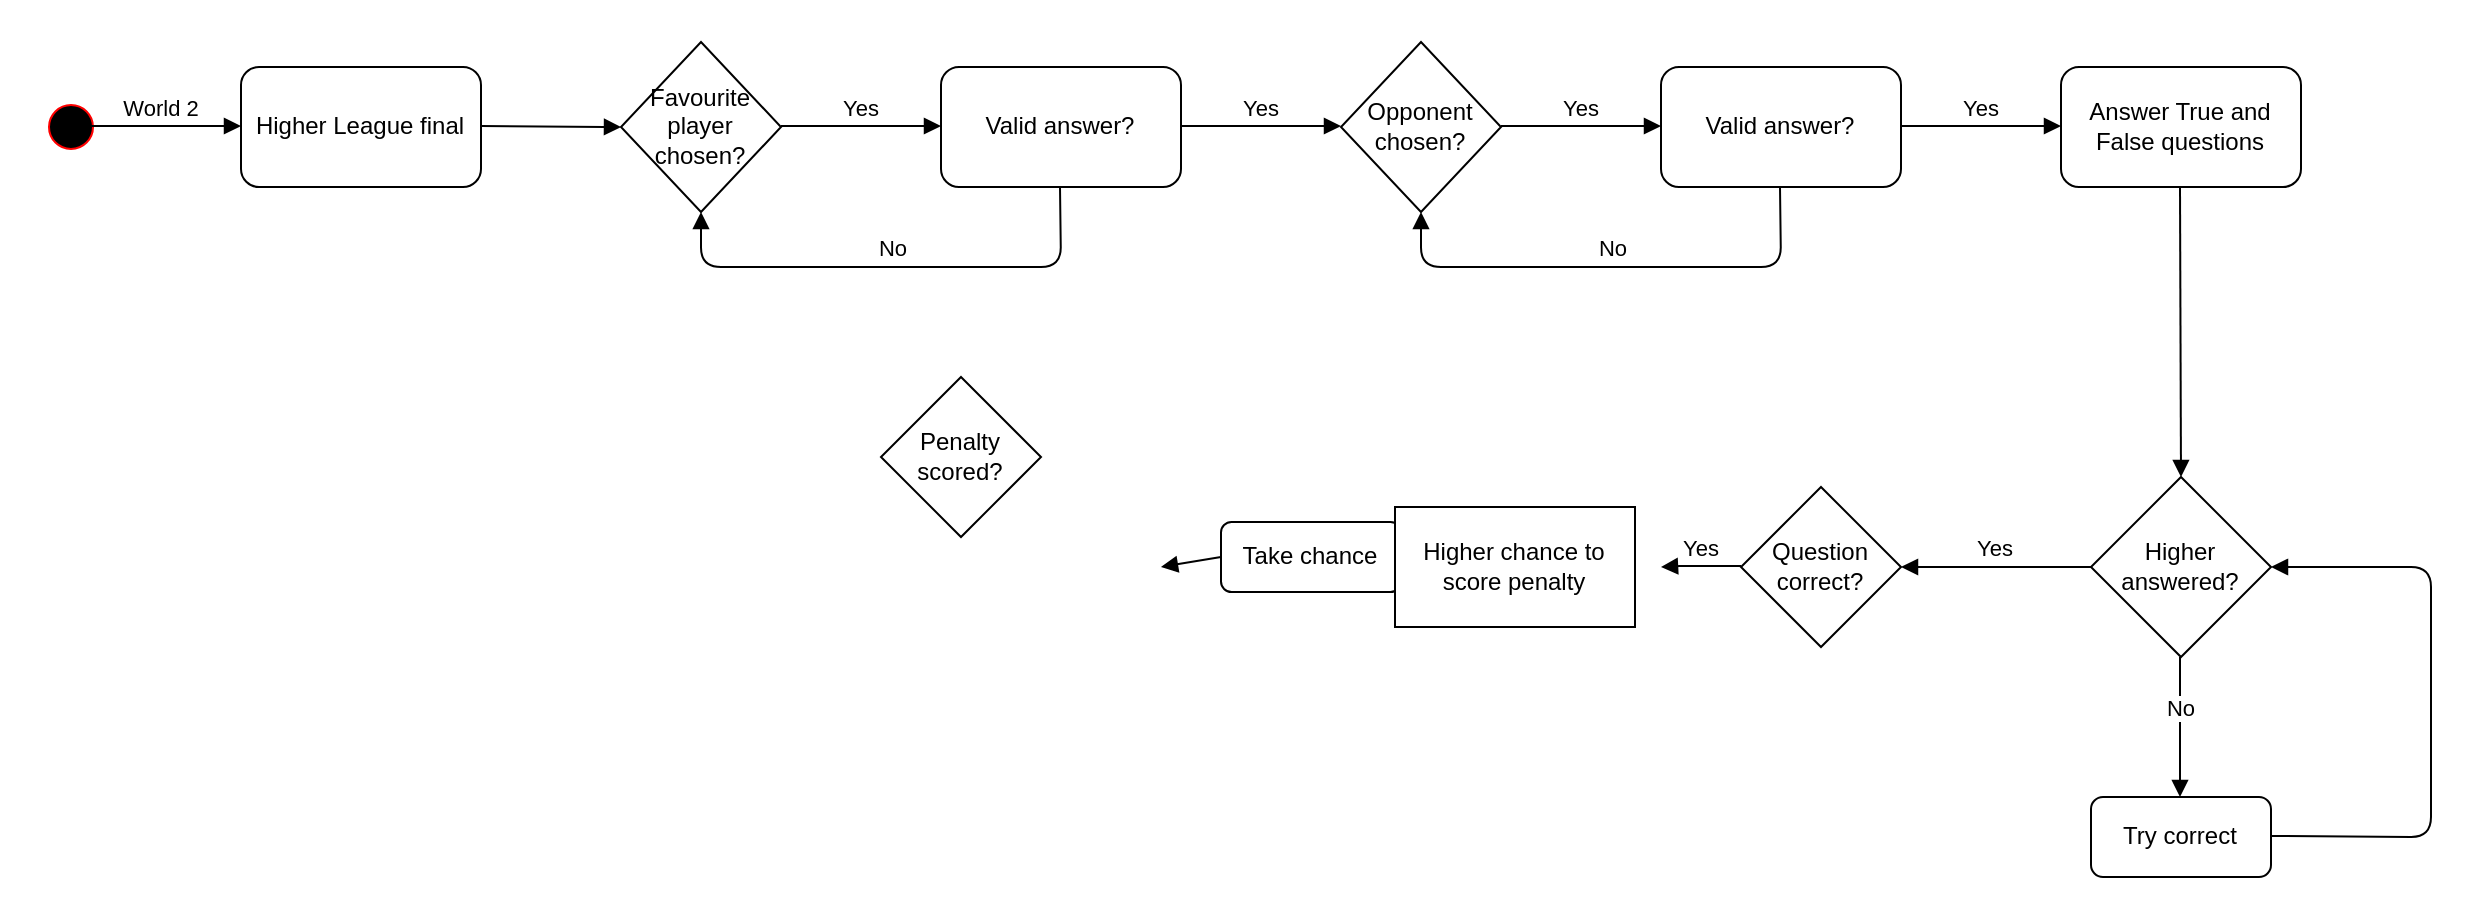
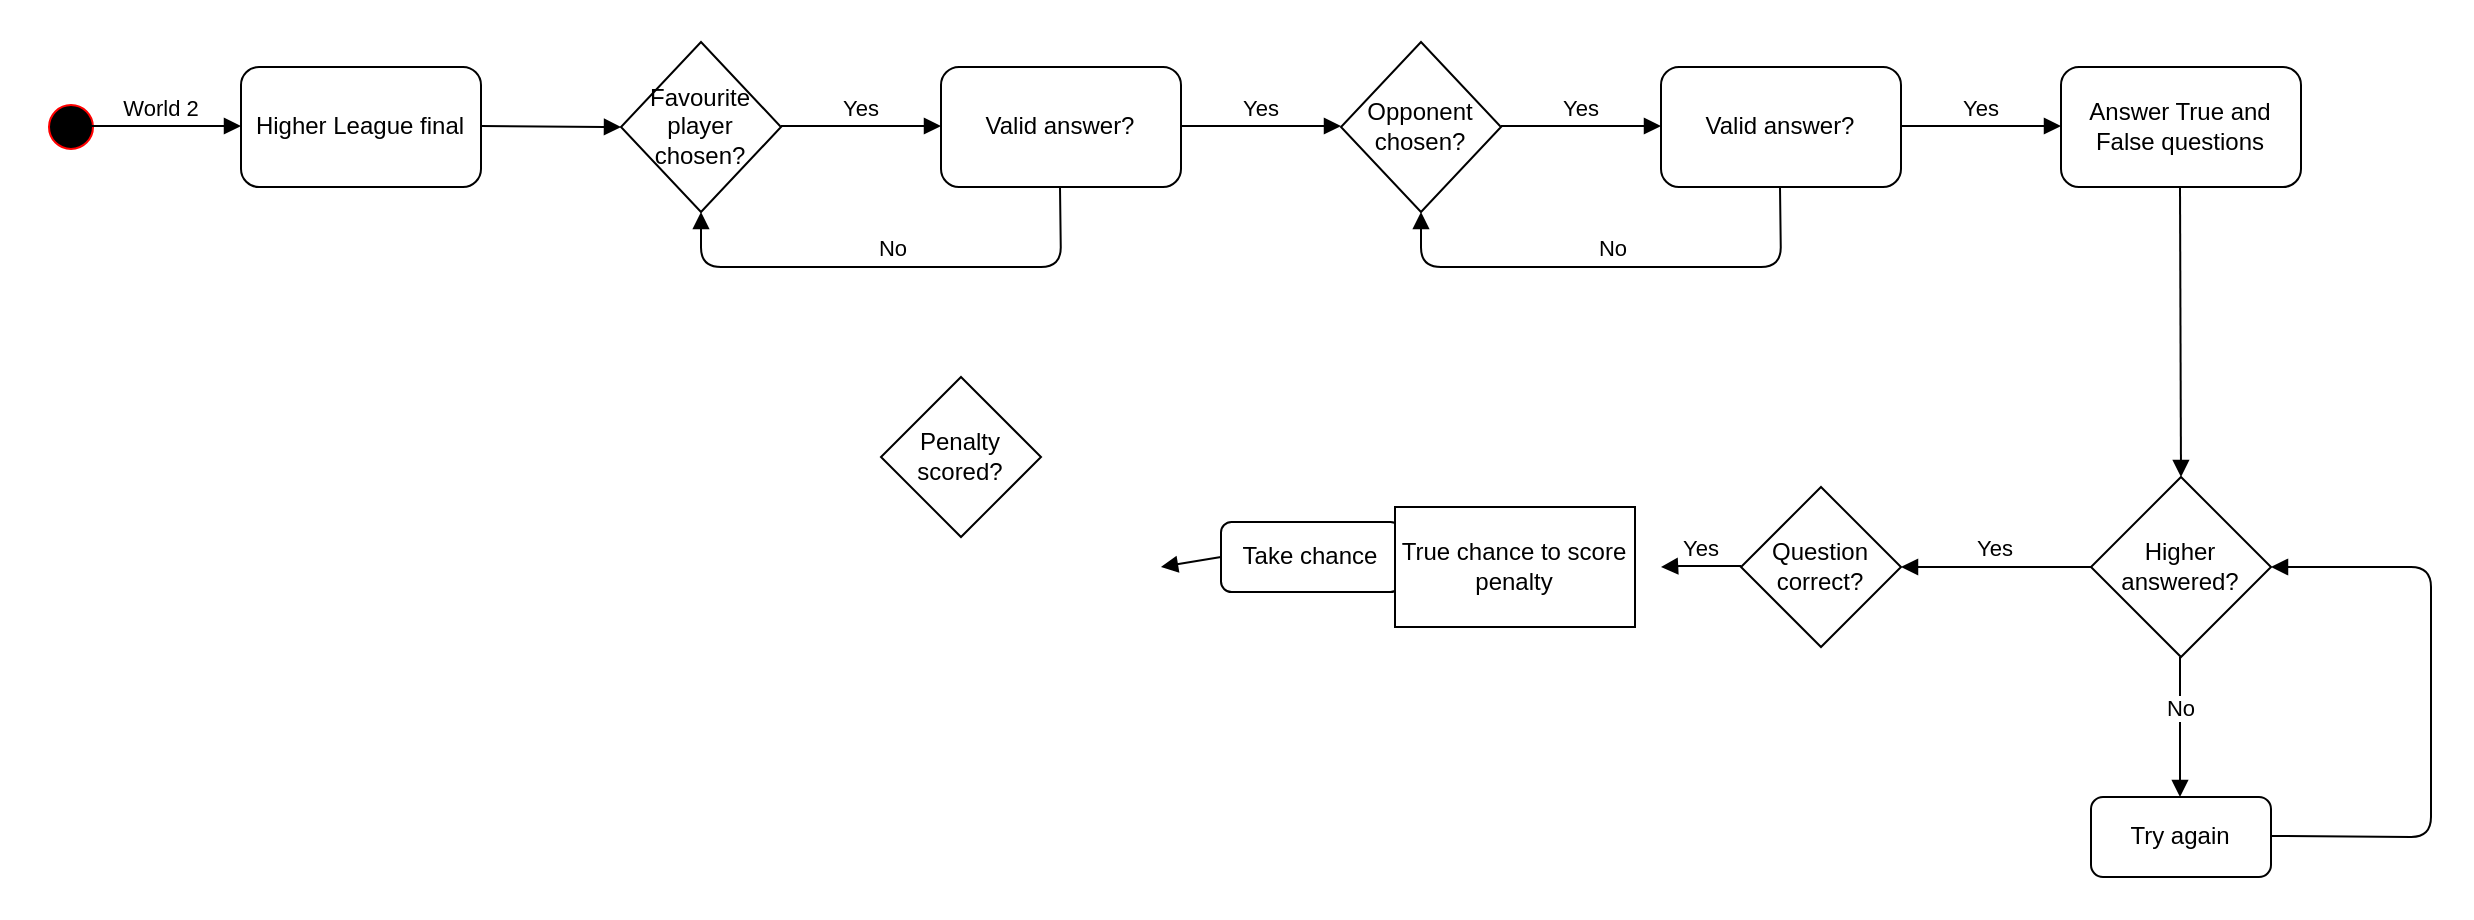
- <mxCell id="28" value="Higher chance to score penalty" style="rounded=0;whiteSpace=wrap;html=1;" vertex="1" parent="1"><mxGeometry x="697" y="253" width="120" height="60" as="geometry" /></mxCell>
+ <mxCell id="28" value="True chance to score penalty" style="rounded=0;whiteSpace=wrap;html=1;" vertex="1" parent="1"><mxGeometry x="697" y="253" width="120" height="60" as="geometry" /></mxCell>
- <mxCell id="20" value="Try correct" style="rounded=1;whiteSpace=wrap;html=1;" vertex="1" parent="1"><mxGeometry x="1045" y="398" width="90" height="40" as="geometry" /></mxCell>
+ <mxCell id="20" value="Try again" style="rounded=1;whiteSpace=wrap;html=1;" vertex="1" parent="1"><mxGeometry x="1045" y="398" width="90" height="40" as="geometry" /></mxCell>
